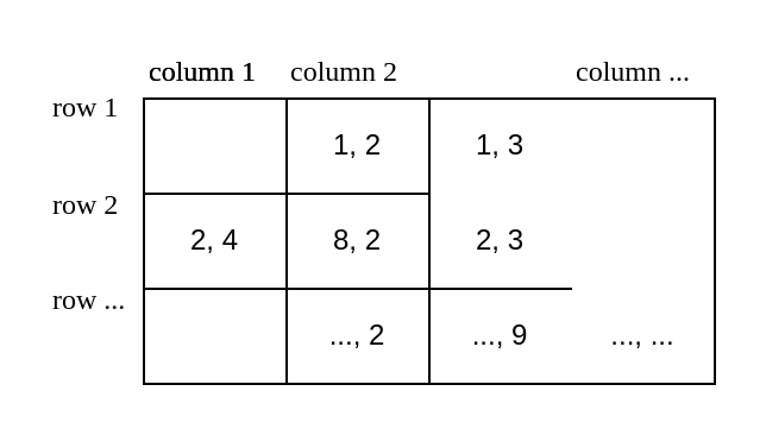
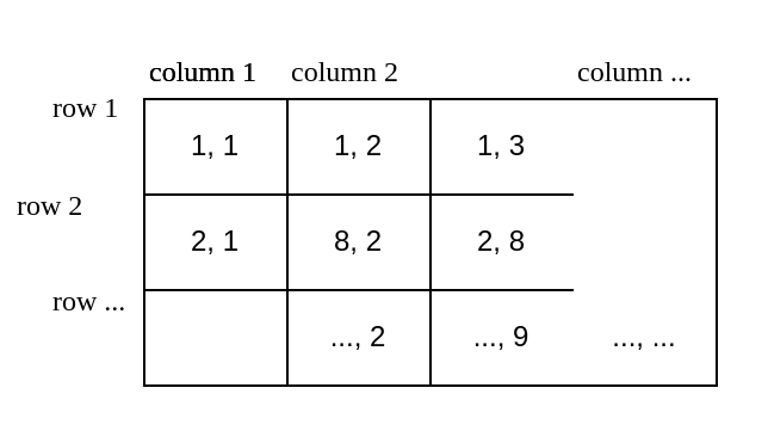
+ <mxCell id="4" value="1, 1" style="shape=partialRectangle;html=1;whiteSpace=wrap;connectable=0;overflow=hidden;fillColor=none;top=0;left=0;bottom=0;right=0;" vertex="1" parent="3"><mxGeometry width="60" height="40" as="geometry" /></mxCell>
- <mxCell id="20" value="row 2" style="text;html=1;strokeColor=none;fillColor=none;align=left;verticalAlign=middle;whiteSpace=wrap;rounded=0;fontFamily=Comic Sans MS;" vertex="1" parent="1"><mxGeometry x="20" y="76" width="40" height="20" as="geometry" /></mxCell>
+ <mxCell id="20" value="row 2" style="text;html=1;strokeColor=none;fillColor=none;align=left;verticalAlign=middle;whiteSpace=wrap;rounded=0;fontFamily=Comic Sans MS;" vertex="1" parent="1"><mxGeometry x="5" y="76" width="40" height="20" as="geometry" /></mxCell>
- <mxCell id="8" value="2, 4" style="shape=partialRectangle;html=1;whiteSpace=wrap;connectable=0;overflow=hidden;fillColor=none;top=0;left=0;bottom=0;right=0;" vertex="1" parent="7"><mxGeometry width="60" height="40" as="geometry" /></mxCell>
+ <mxCell id="8" value="2, 1" style="shape=partialRectangle;html=1;whiteSpace=wrap;connectable=0;overflow=hidden;fillColor=none;top=0;left=0;bottom=0;right=0;" vertex="1" parent="7"><mxGeometry width="60" height="40" as="geometry" /></mxCell>
- <mxCell id="10" value="2, 3" style="shape=partialRectangle;html=1;whiteSpace=wrap;connectable=0;overflow=hidden;fillColor=none;top=0;left=0;bottom=0;right=0;" vertex="1" parent="7"><mxGeometry x="120" width="60" height="40" as="geometry" /></mxCell>
+ <mxCell id="10" value="2, 8" style="shape=partialRectangle;html=1;whiteSpace=wrap;connectable=0;overflow=hidden;fillColor=none;top=0;left=0;bottom=0;right=0;" vertex="1" parent="7"><mxGeometry x="120" width="60" height="40" as="geometry" /></mxCell>
